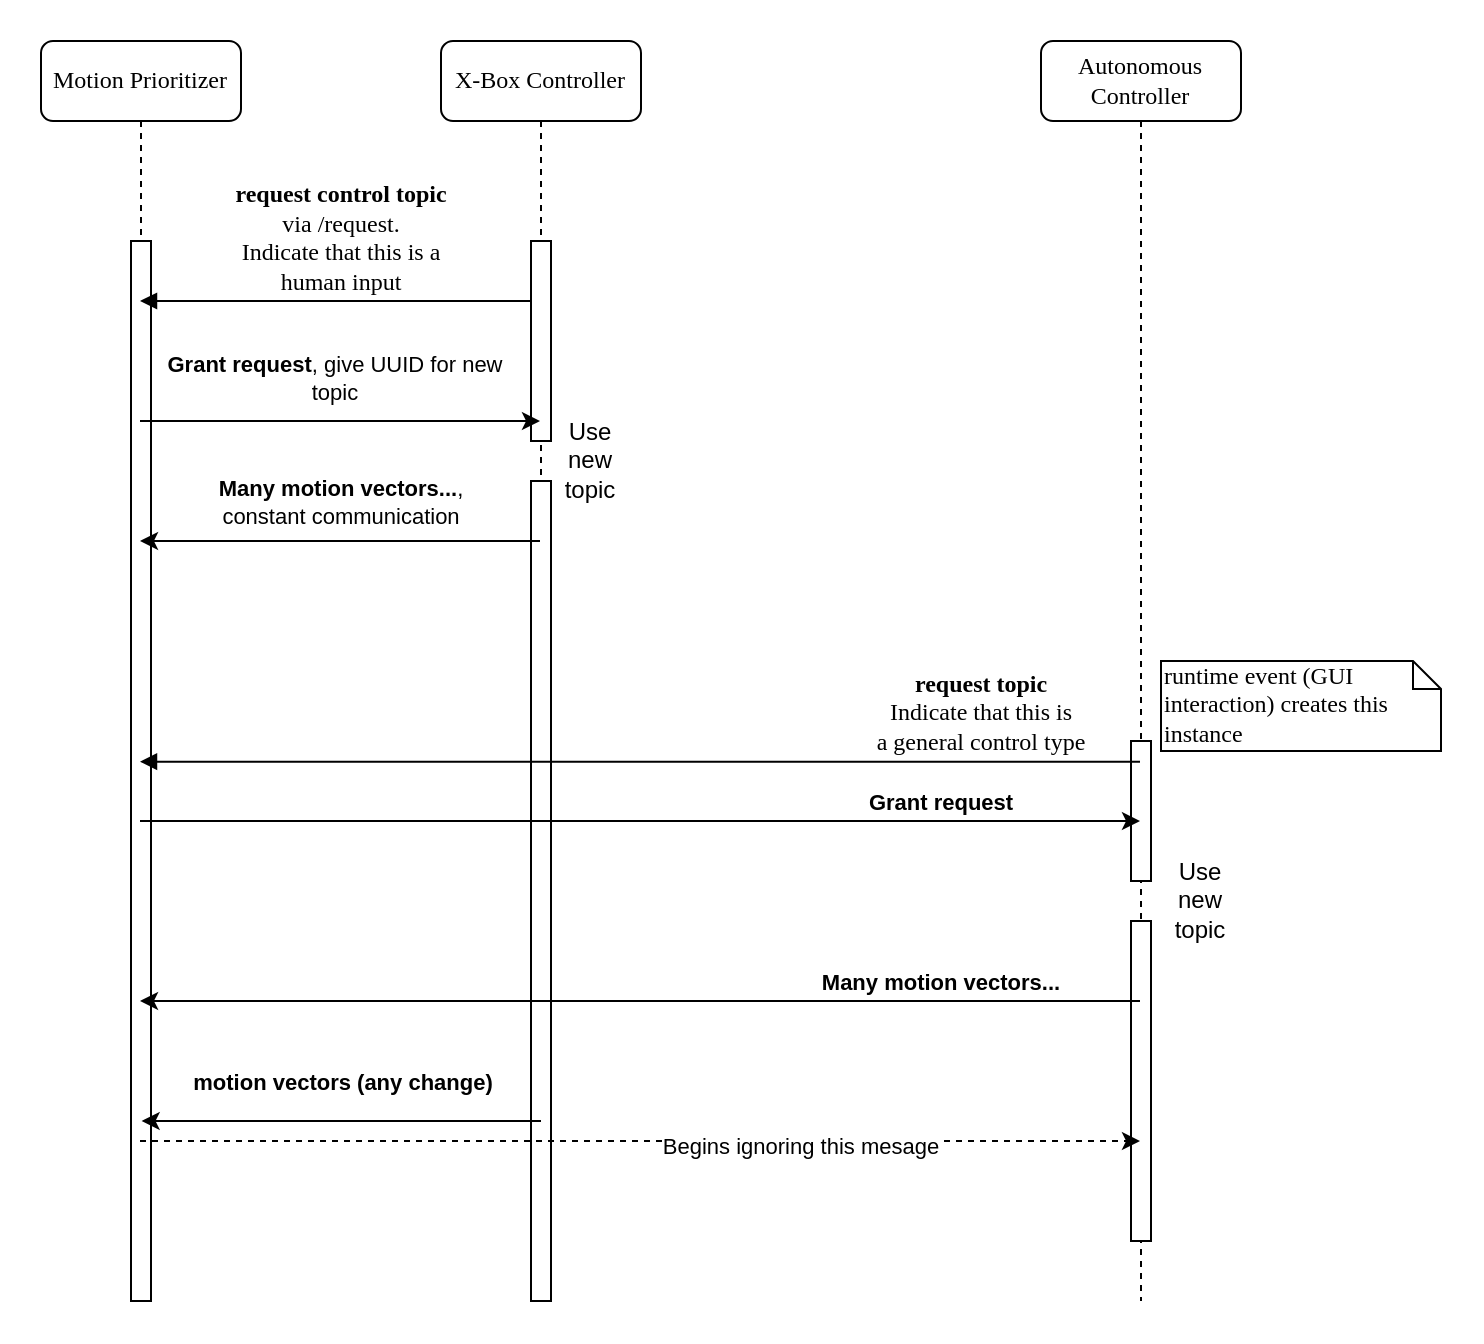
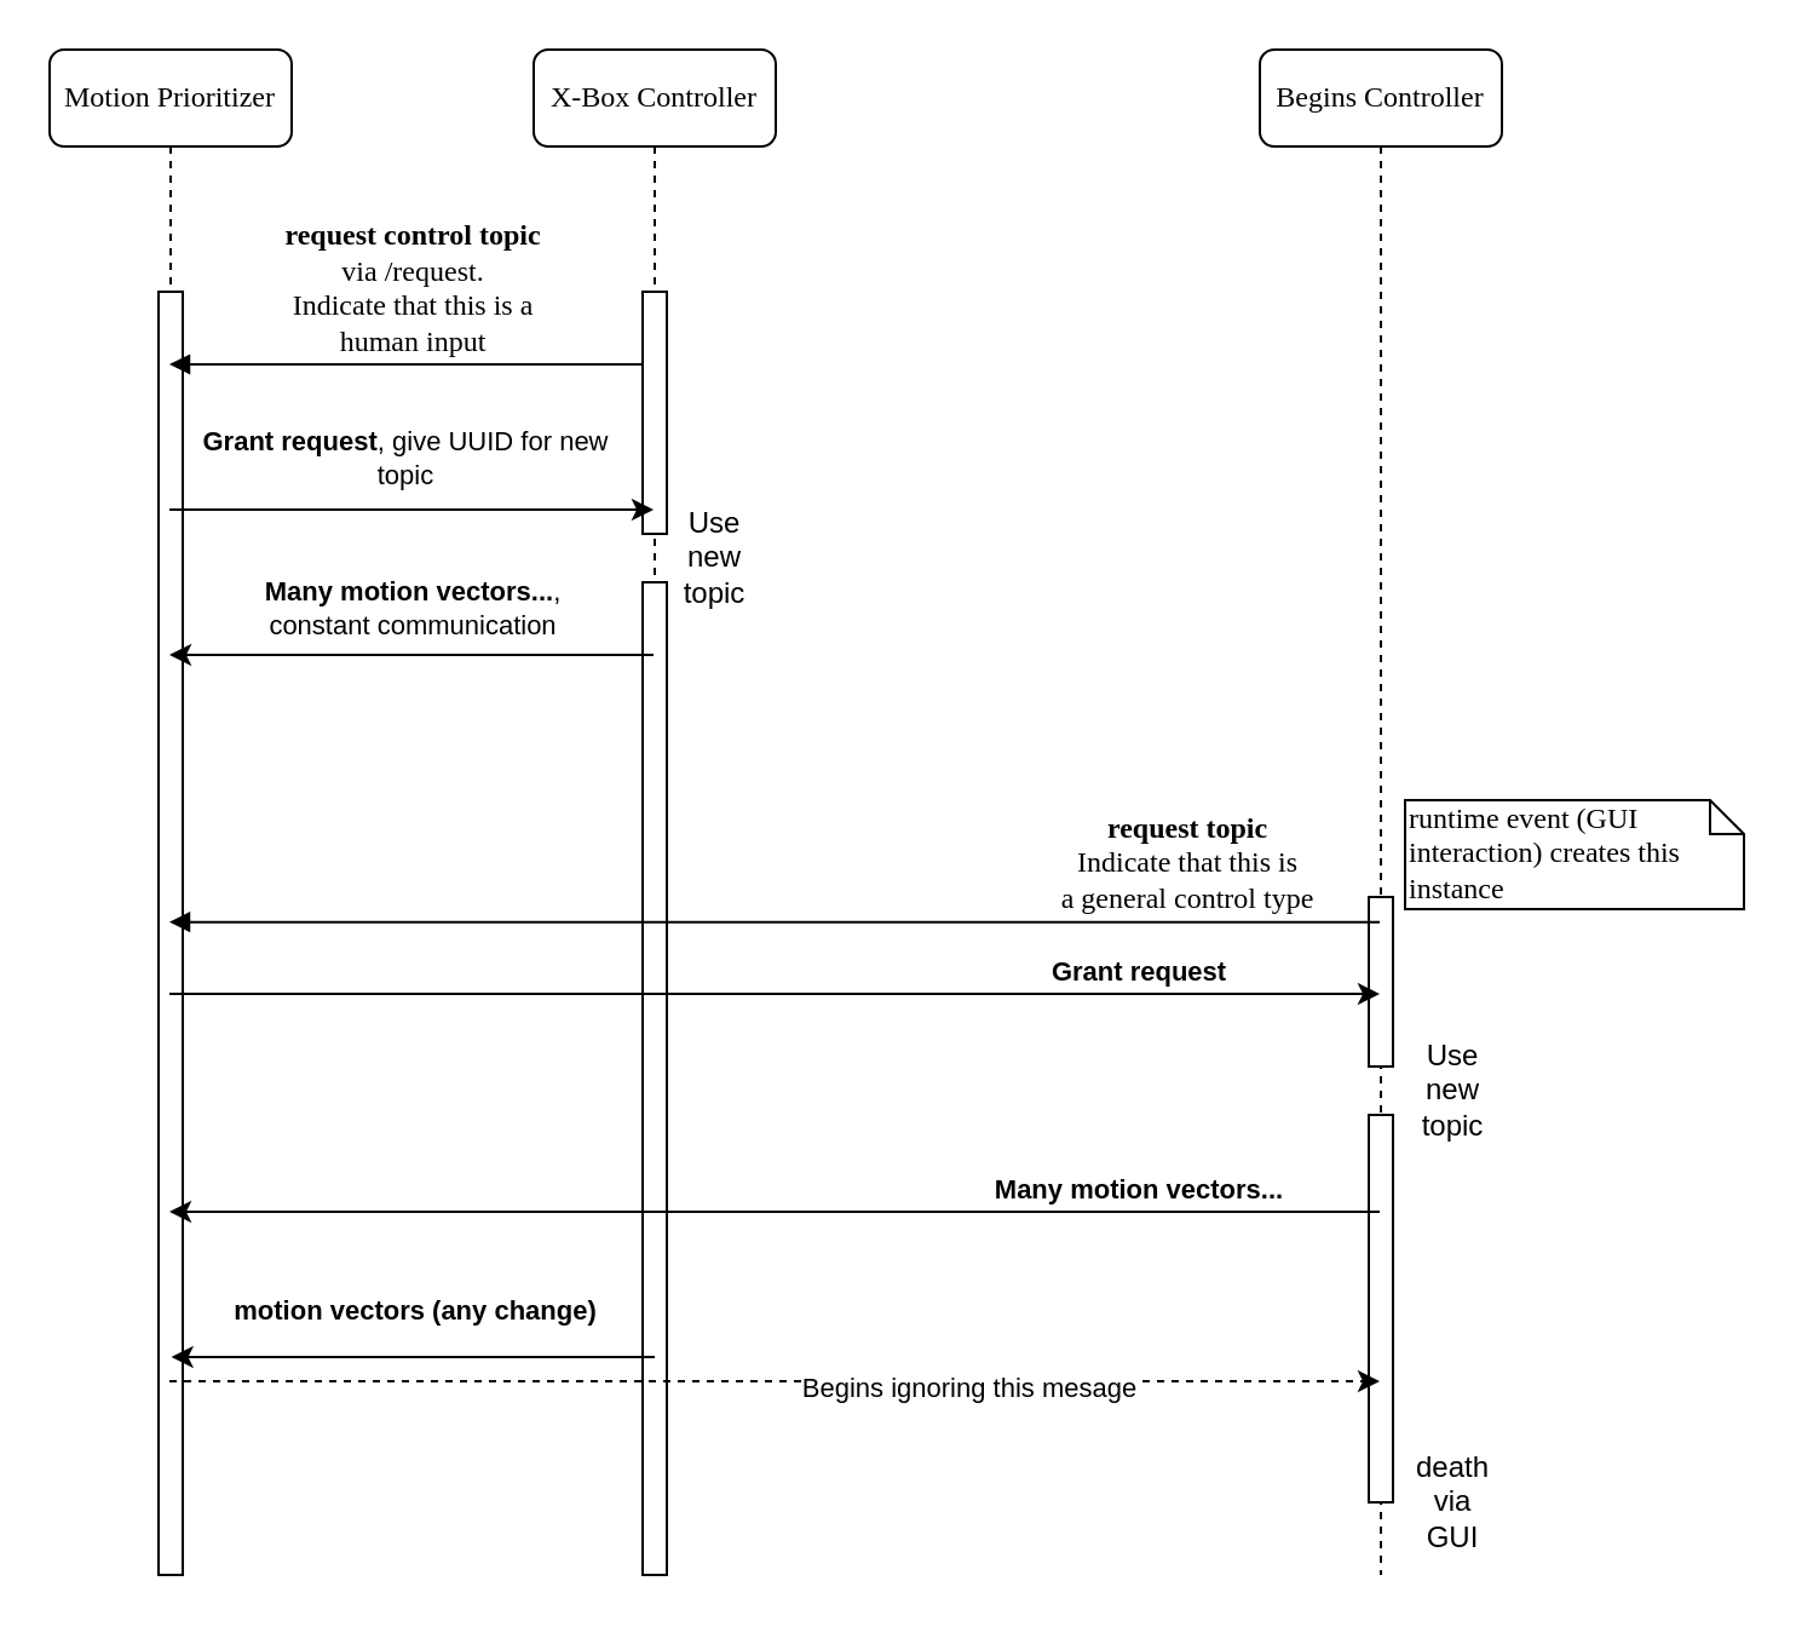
- <mxCell id="8" value="Autonomous Controller" style="shape=umlLifeline;perimeter=lifelinePerimeter;whiteSpace=wrap;html=1;container=1;collapsible=0;recursiveResize=0;outlineConnect=0;rounded=1;shadow=0;comic=0;labelBackgroundColor=none;strokeWidth=1;fontFamily=Verdana;fontSize=12;align=center;" vertex="1" parent="1"><mxGeometry x="520" y="20" width="100" height="630" as="geometry" /></mxCell>
+ <mxCell id="8" value="Begins Controller" style="shape=umlLifeline;perimeter=lifelinePerimeter;whiteSpace=wrap;html=1;container=1;collapsible=0;recursiveResize=0;outlineConnect=0;rounded=1;shadow=0;comic=0;labelBackgroundColor=none;strokeWidth=1;fontFamily=Verdana;fontSize=12;align=center;" vertex="1" parent="1"><mxGeometry x="520" y="20" width="100" height="630" as="geometry" /></mxCell>
+ <mxCell id="25" value="death via GUI" style="text;html=1;strokeColor=none;fillColor=none;align=center;verticalAlign=middle;whiteSpace=wrap;rounded=0;" vertex="1" parent="1"><mxGeometry x="580" y="600" width="40" height="40" as="geometry" /></mxCell>
